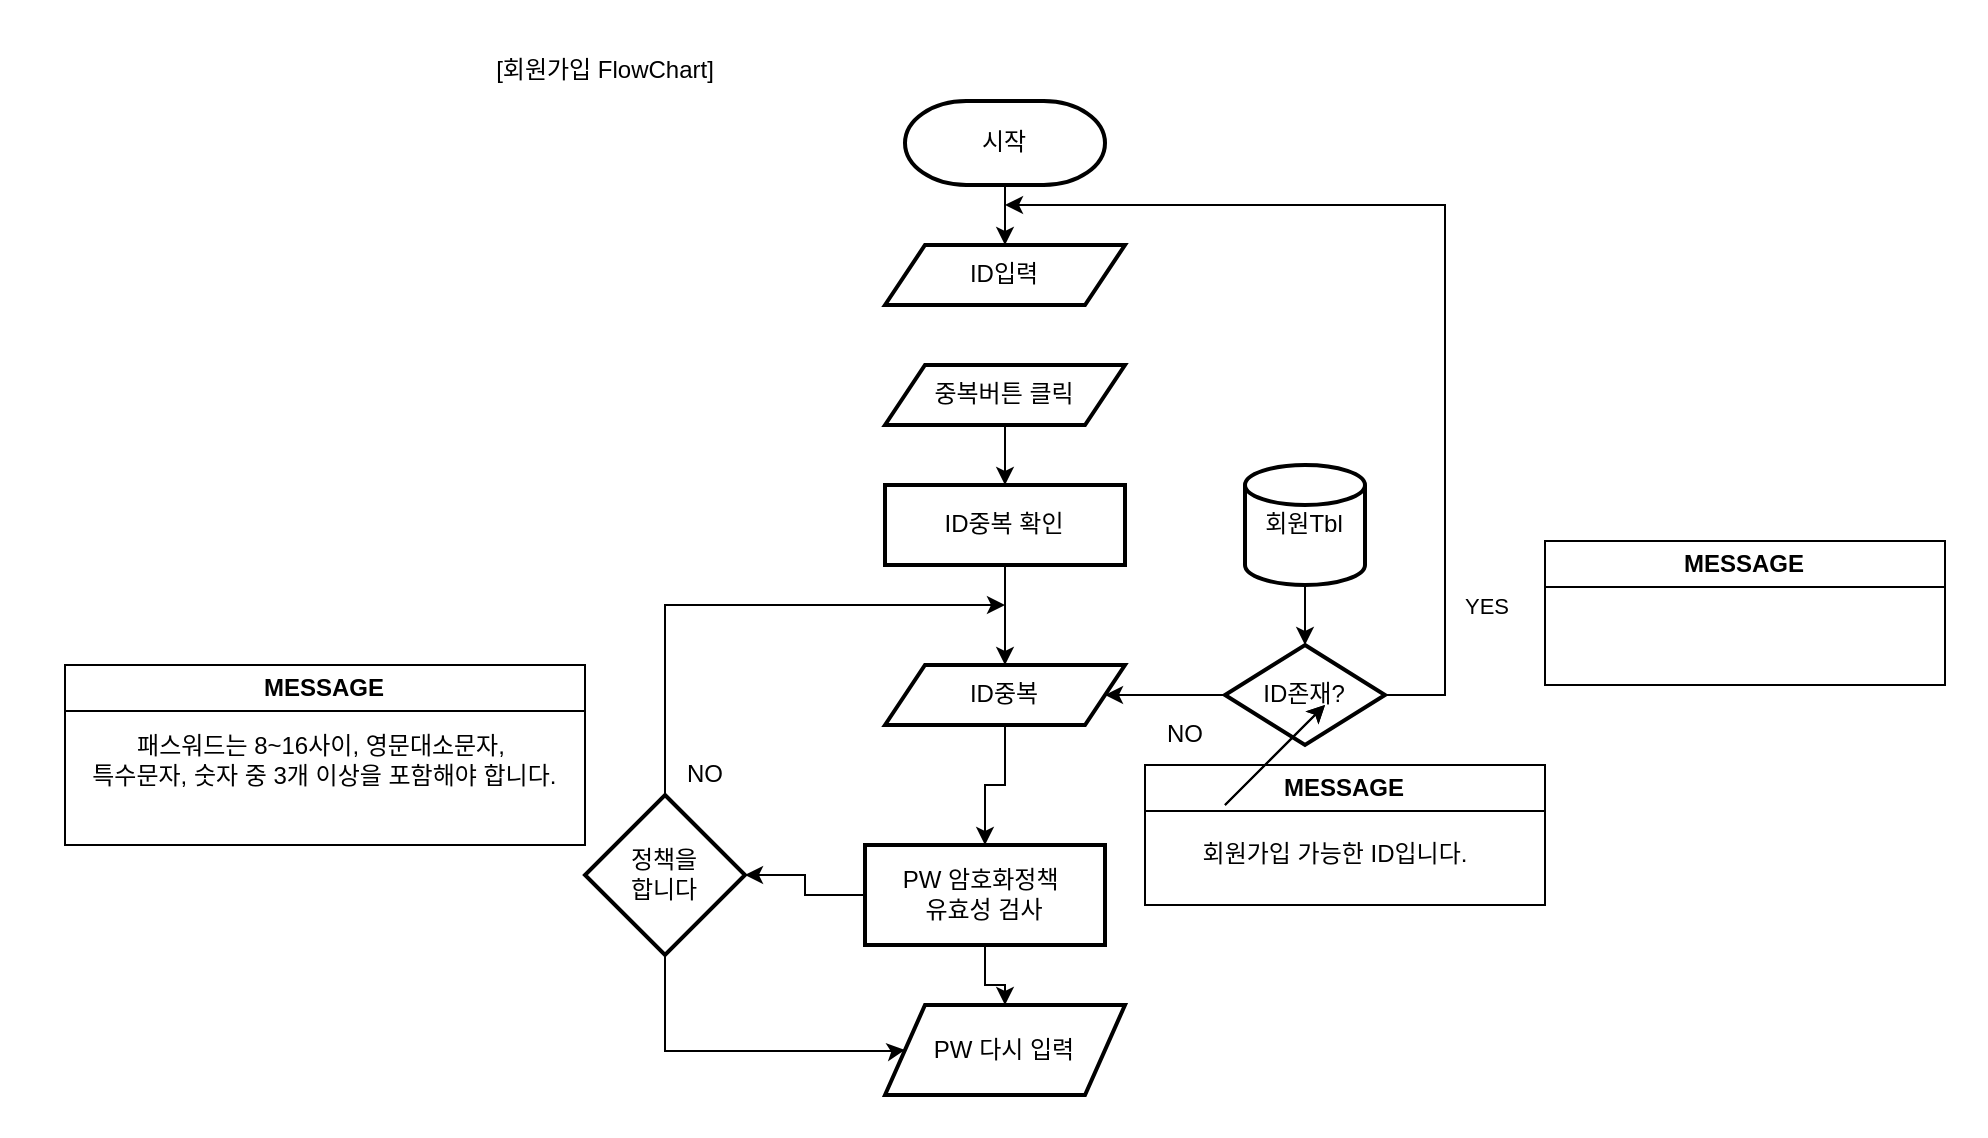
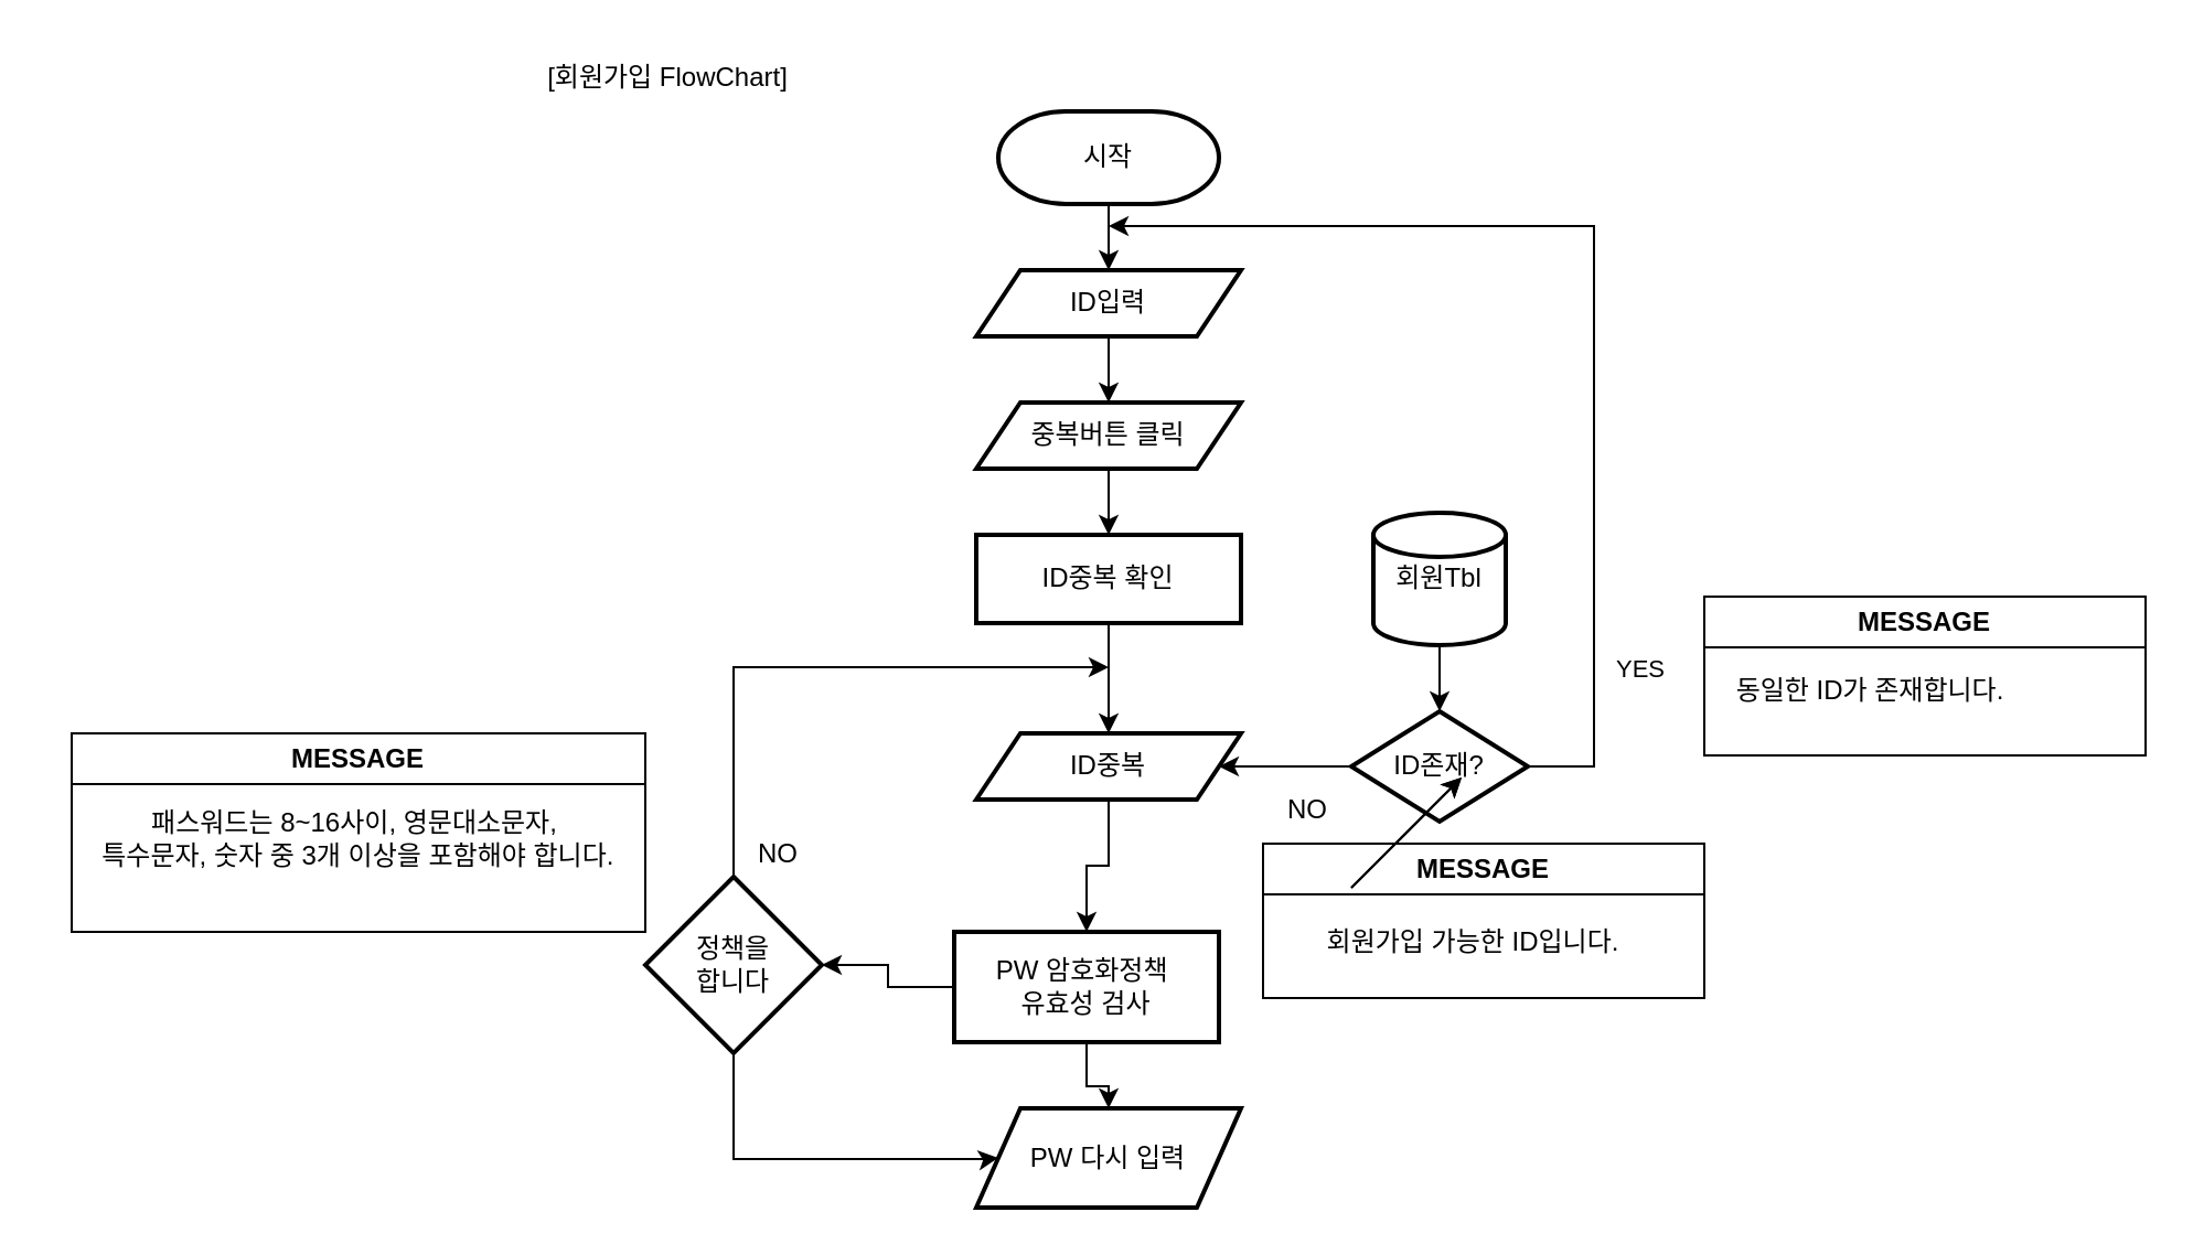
+ <mxCell id="5" value="" style="edgeStyle=orthogonalEdgeStyle;rounded=0;orthogonalLoop=1;jettySize=auto;html=1;" edge="1" parent="1" source="6" target="8"><mxGeometry relative="1" as="geometry" /></mxCell>
+ <mxCell id="19" value="동일한 ID가 존재합니다." style="text;html=1;align=center;verticalAlign=middle;resizable=0;points=[];autosize=1;strokeColor=none;fillColor=none;" vertex="1" parent="18"><mxGeometry y="28" width="150" height="30" as="geometry" /></mxCell>
